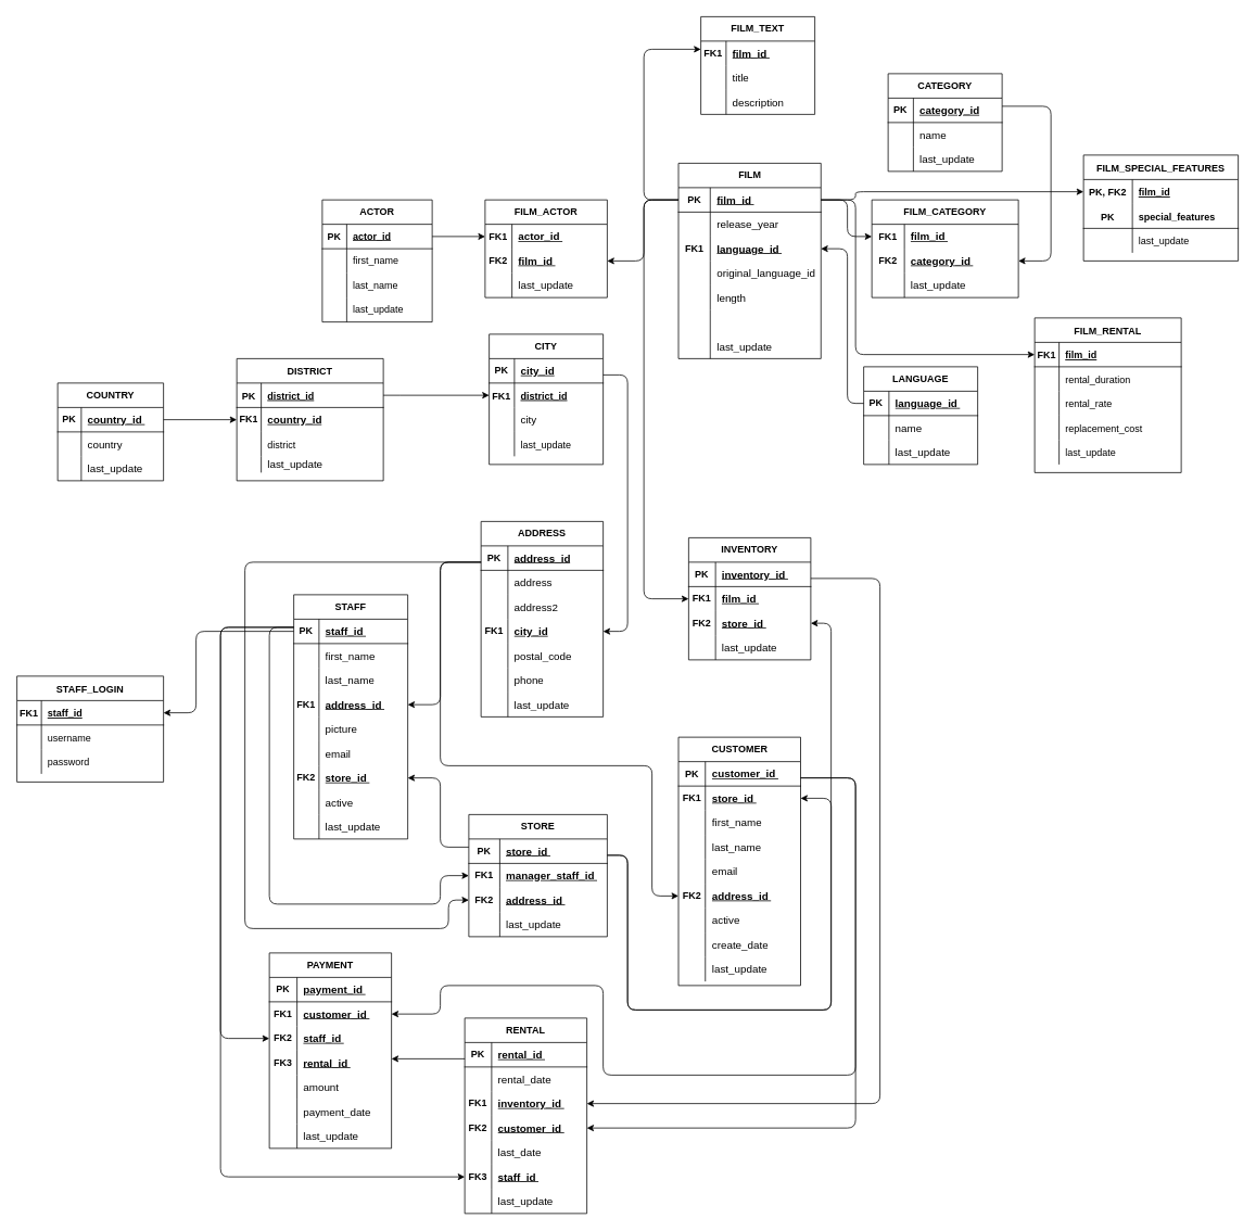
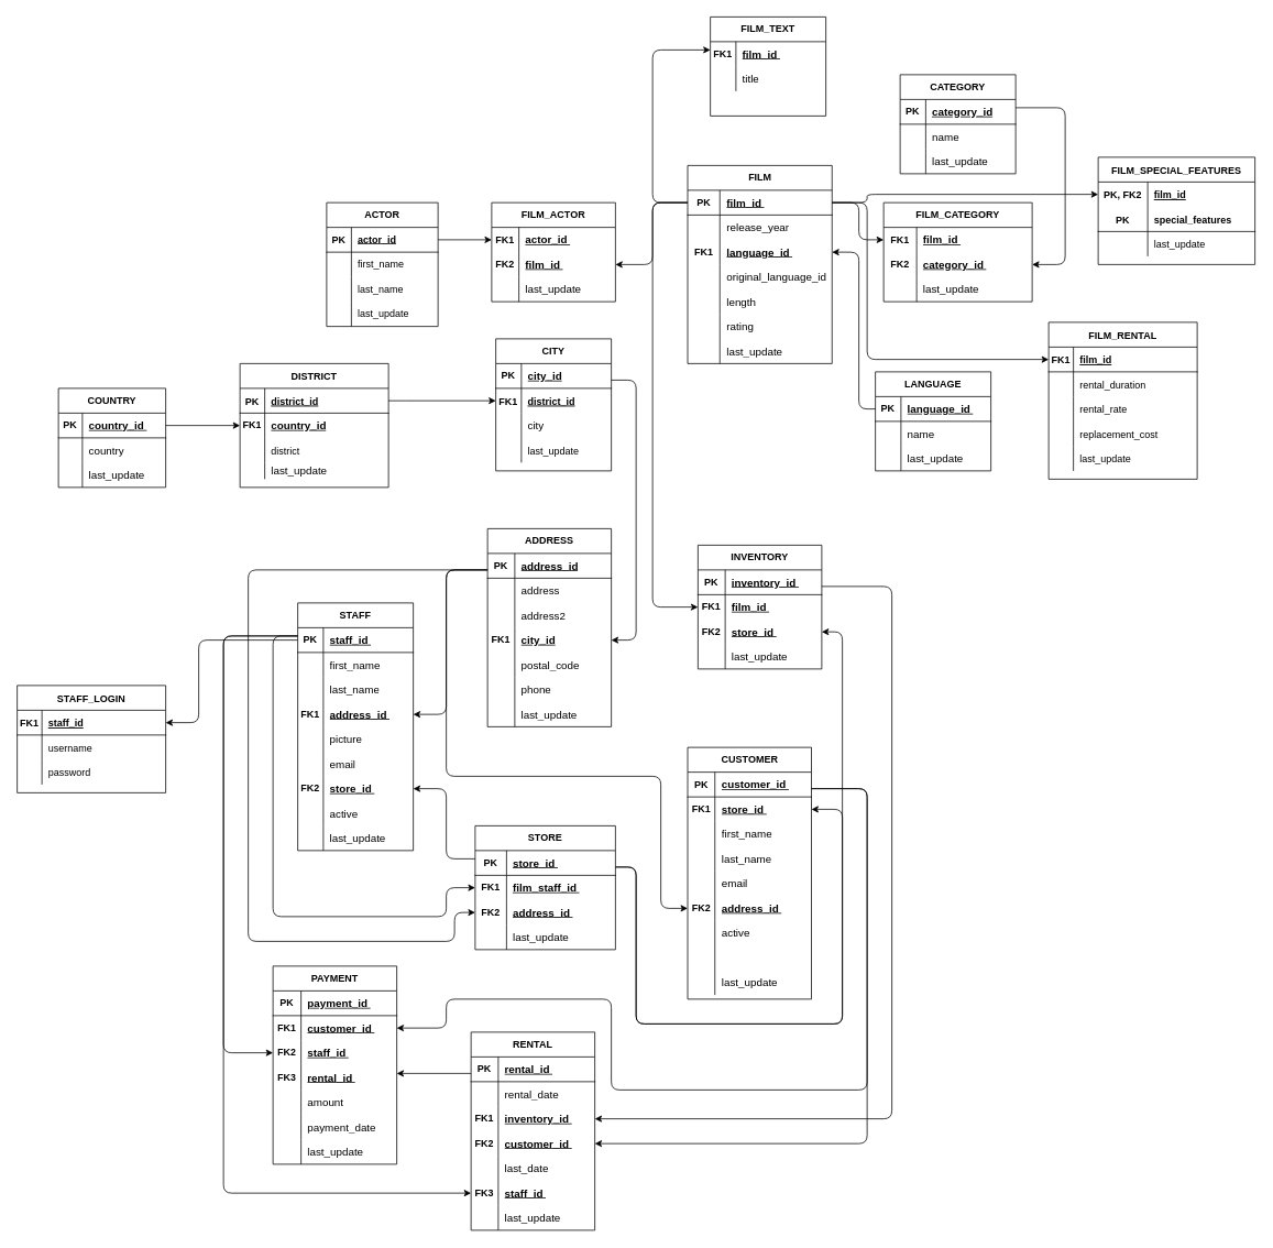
- <mxCell id="149" value="&lt;span style=&quot;font-family: sans-serif ; font-size: 13.12px ; background-color: rgb(255 , 255 , 255)&quot;&gt;description&lt;/span&gt;" style="shape=partialRectangle;html=1;whiteSpace=wrap;connectable=0;fillColor=none;top=0;left=0;bottom=0;right=0;align=left;spacingLeft=6;overflow=hidden;" parent="147" vertex="1"><mxGeometry x="31" width="109" height="30" as="geometry" /></mxCell>
+ <mxCell id="116" value="&lt;span style=&quot;font-family: sans-serif ; font-size: 13.12px ; background-color: rgb(255 , 255 , 255)&quot;&gt;rating&lt;/span&gt;" style="shape=partialRectangle;html=1;whiteSpace=wrap;connectable=0;fillColor=none;top=0;left=0;bottom=0;right=0;align=left;spacingLeft=6;overflow=hidden;" parent="114" vertex="1"><mxGeometry x="39" width="136" height="30" as="geometry" /></mxCell>
- <mxCell id="251" value="&lt;span style=&quot;font-family: sans-serif ; font-size: 13.12px ; font-weight: 700 ; background-color: rgb(255 , 255 , 255)&quot;&gt;&lt;u&gt;manager_staff_id&amp;nbsp;&lt;/u&gt;&lt;/span&gt;" style="shape=partialRectangle;html=1;whiteSpace=wrap;connectable=0;fillColor=none;top=0;left=0;bottom=0;right=0;align=left;spacingLeft=6;overflow=hidden;" parent="249" vertex="1"><mxGeometry x="38" width="132" height="30" as="geometry" /></mxCell>
+ <mxCell id="251" value="&lt;span style=&quot;font-family: sans-serif ; font-size: 13.12px ; font-weight: 700 ; background-color: rgb(255 , 255 , 255)&quot;&gt;&lt;u&gt;film_staff_id&amp;nbsp;&lt;/u&gt;&lt;/span&gt;" style="shape=partialRectangle;html=1;whiteSpace=wrap;connectable=0;fillColor=none;top=0;left=0;bottom=0;right=0;align=left;spacingLeft=6;overflow=hidden;" parent="249" vertex="1"><mxGeometry x="38" width="132" height="30" as="geometry" /></mxCell>
- <mxCell id="94" value="&lt;span style=&quot;font-family: sans-serif ; font-size: 13.12px ; background-color: rgb(255 , 255 , 255)&quot;&gt;create_date&lt;/span&gt;" style="shape=partialRectangle;html=1;whiteSpace=wrap;connectable=0;fillColor=none;top=0;left=0;bottom=0;right=0;align=left;spacingLeft=6;overflow=hidden;" parent="92" vertex="1"><mxGeometry x="33" width="117" height="30" as="geometry" /></mxCell>
